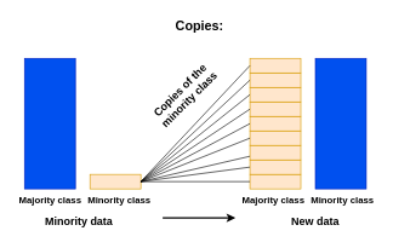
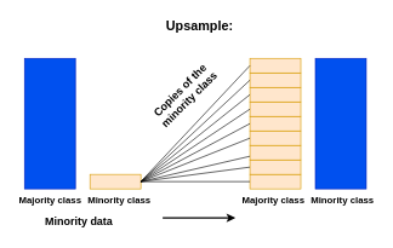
- <mxCell id="23" value="Copies:" style="text;html=1;strokeColor=none;fillColor=none;align=center;verticalAlign=middle;whiteSpace=wrap;rounded=0;fontStyle=1;fontSize=18;" vertex="1" parent="1"><mxGeometry x="210.5" y="20" width="126" height="30" as="geometry" /></mxCell>
+ <mxCell id="23" value="Upsample:" style="text;html=1;strokeColor=none;fillColor=none;align=center;verticalAlign=middle;whiteSpace=wrap;rounded=0;fontStyle=1;fontSize=18;" vertex="1" parent="1"><mxGeometry x="210.5" y="20" width="126" height="30" as="geometry" /></mxCell>
- <mxCell id="25" value="New data" style="text;html=1;strokeColor=none;fillColor=none;align=center;verticalAlign=middle;whiteSpace=wrap;rounded=0;fontStyle=1;horizontal=1;fontSize=15;" vertex="1" parent="1"><mxGeometry x="393" y="290" width="80" height="30" as="geometry" /></mxCell>
